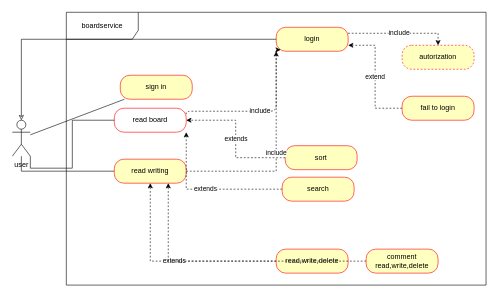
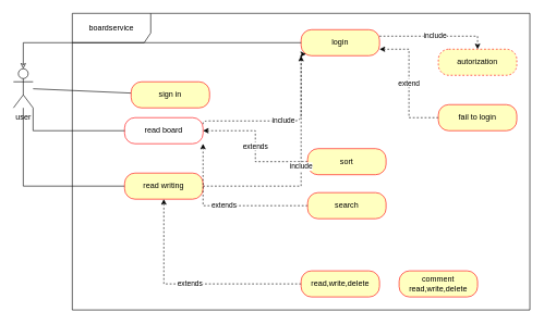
- <mxCell id="2" value="user" style="shape=umlActor;verticalLabelPosition=bottom;verticalAlign=top;html=1;" vertex="1" parent="1"><mxGeometry x="20" y="200" width="30" height="60" as="geometry" /></mxCell>
+ <mxCell id="2" value="user" style="shape=umlActor;verticalLabelPosition=bottom;verticalAlign=top;html=1;" vertex="1" parent="1"><mxGeometry x="20" y="105" width="30" height="60" as="geometry" /></mxCell>
- <mxCell id="16" value="sort" style="rounded=1;whiteSpace=wrap;html=1;arcSize=40;fontColor=#000000;fillColor=#ffffc0;strokeColor=#ff0000;" vertex="1" parent="1"><mxGeometry x="475" y="242.5" width="120" height="40" as="geometry" /></mxCell>
+ <mxCell id="16" value="sort" style="rounded=1;whiteSpace=wrap;html=1;arcSize=40;fontColor=#000000;fillColor=#ffffc0;strokeColor=#ff0000;" vertex="1" parent="1"><mxGeometry x="470" y="227.5" width="120" height="40" as="geometry" /></mxCell>
- <mxCell id="21" style="edgeStyle=orthogonalEdgeStyle;rounded=0;orthogonalLoop=1;jettySize=auto;html=1;exitX=0;exitY=0.5;exitDx=0;exitDy=0;entryX=0.75;entryY=1;entryDx=0;entryDy=0;dashed=1;" edge="1" parent="1" source="22" target="9"><mxGeometry relative="1" as="geometry" /></mxCell>
